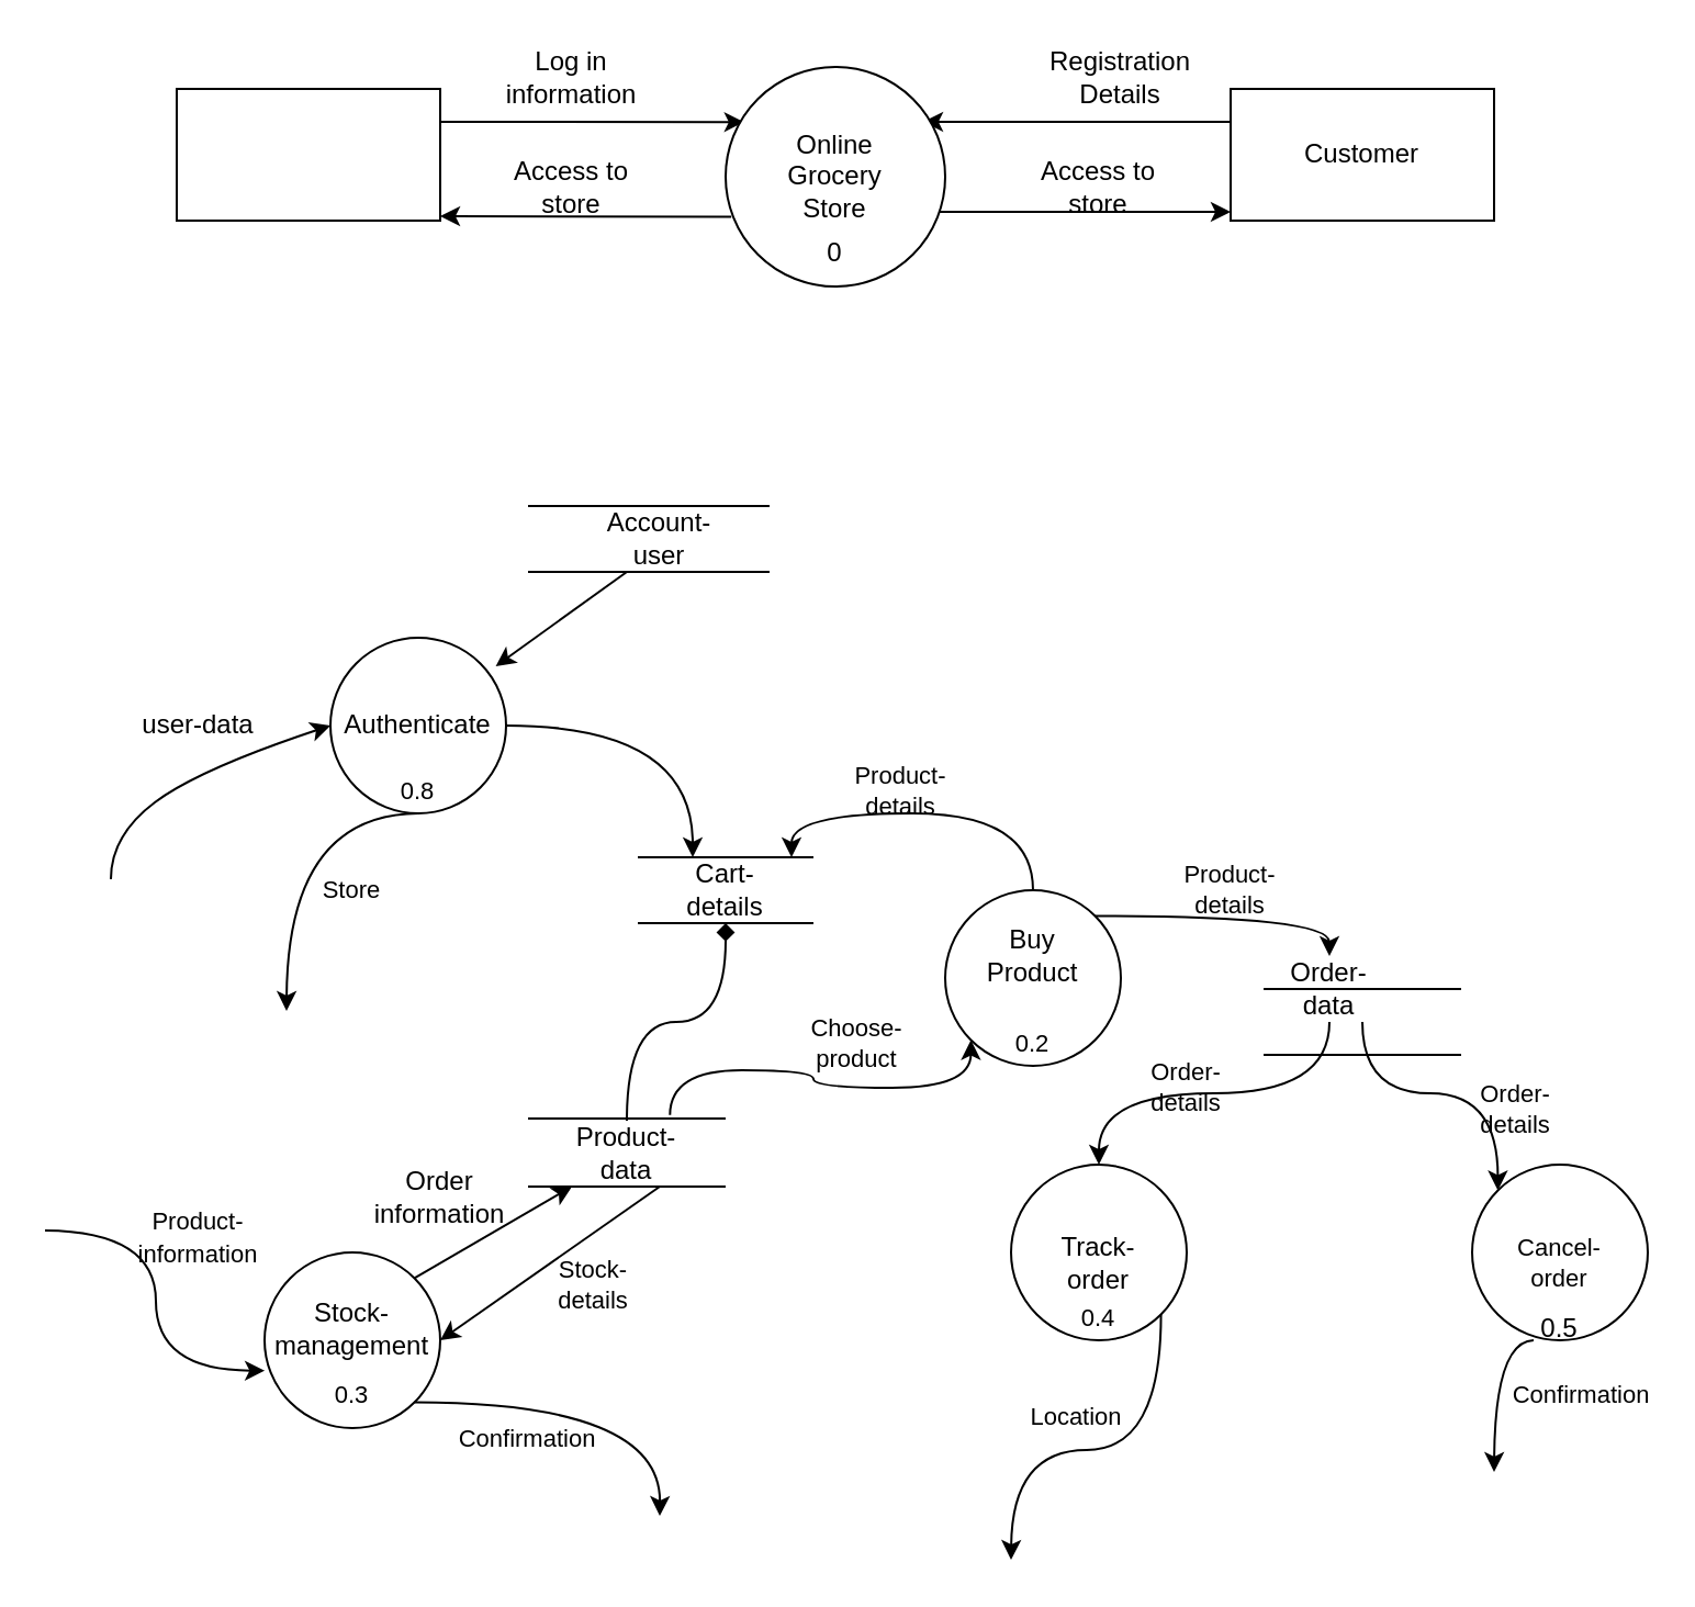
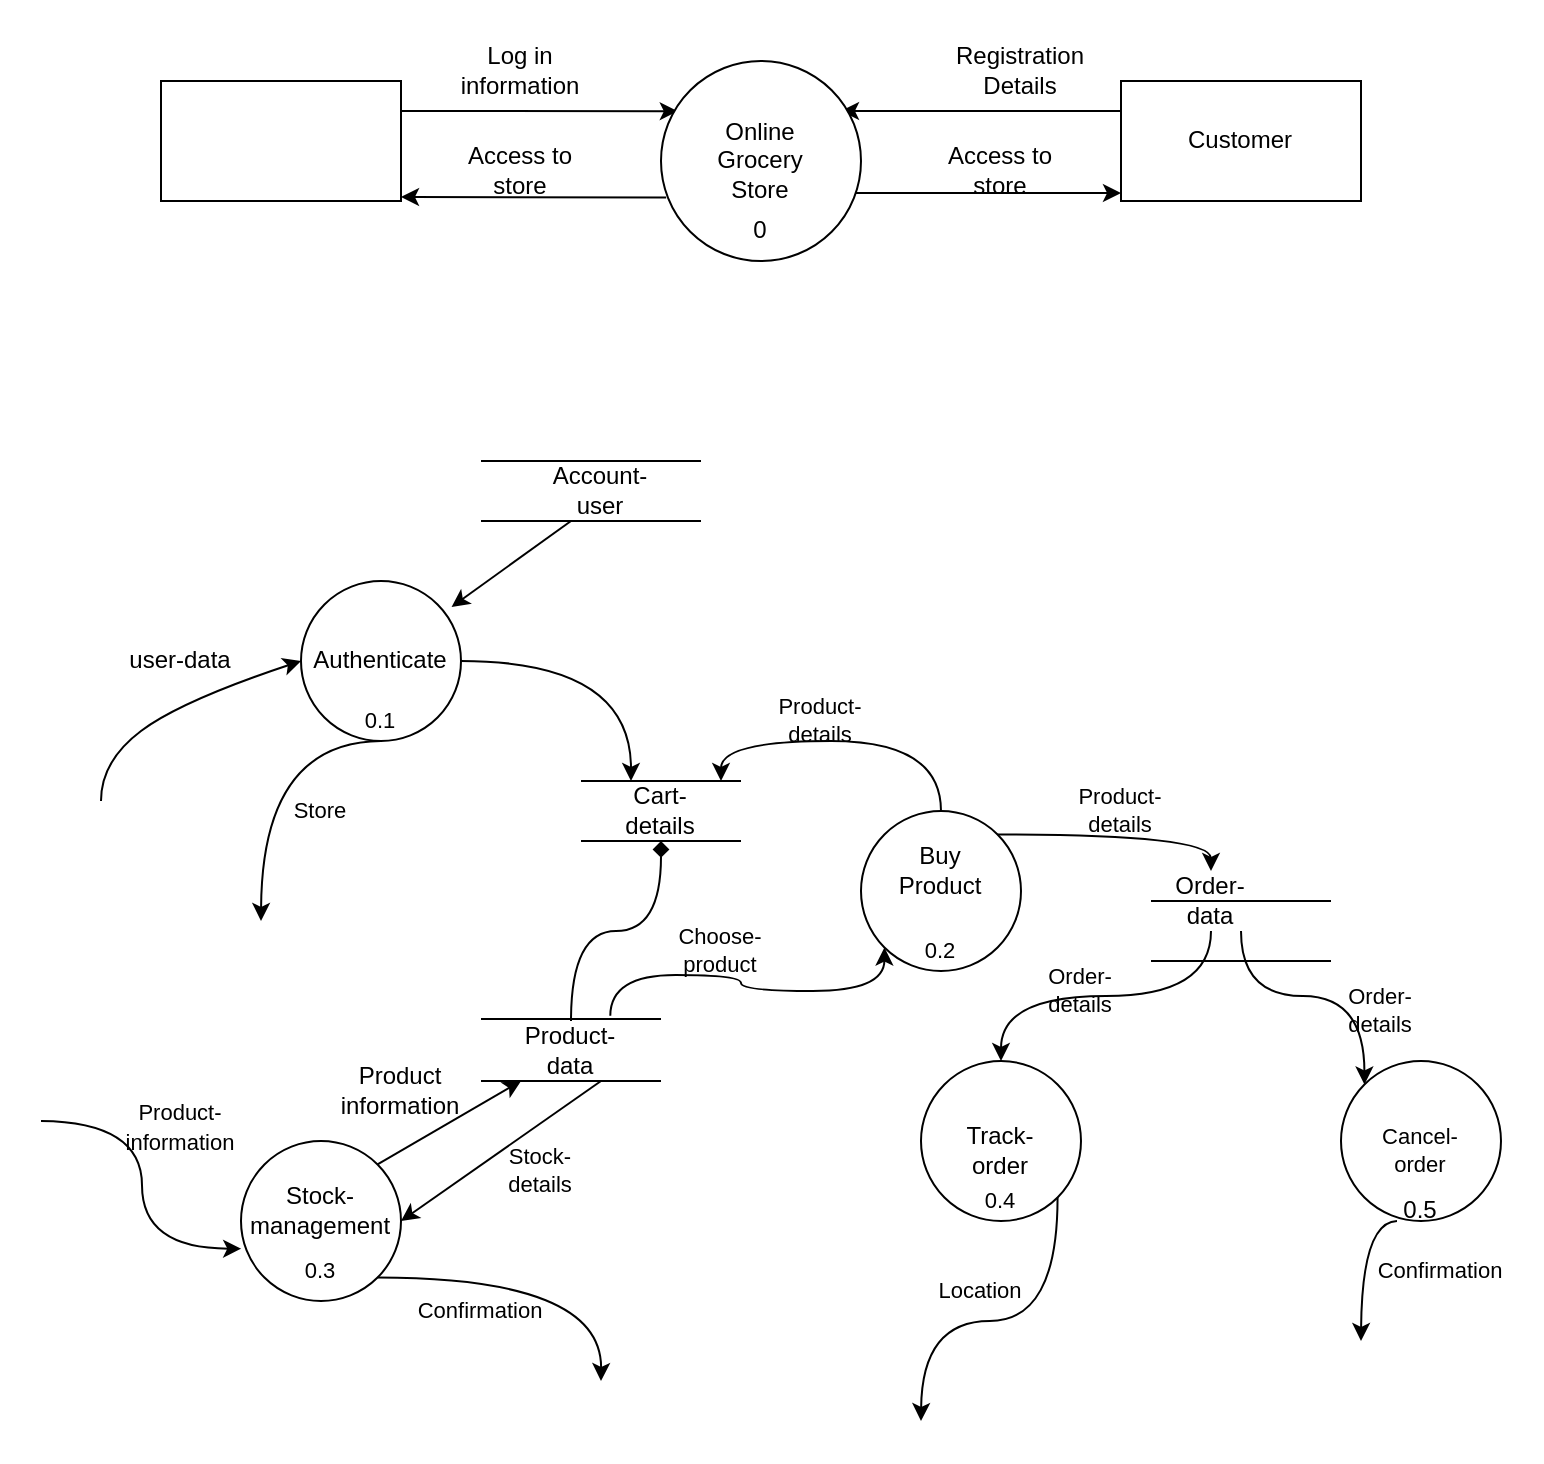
- <mxCell id="58" value="0.8" style="text;html=1;strokeColor=none;fillColor=none;align=center;verticalAlign=middle;whiteSpace=wrap;rounded=0;fontSize=11;" parent="1" vertex="1"><mxGeometry x="160" y="345" width="60" height="30" as="geometry" /></mxCell>
+ <mxCell id="58" value="0.1" style="text;html=1;strokeColor=none;fillColor=none;align=center;verticalAlign=middle;whiteSpace=wrap;rounded=0;fontSize=11;" parent="1" vertex="1"><mxGeometry x="160" y="345" width="60" height="30" as="geometry" /></mxCell>
- <mxCell id="53" value="Choose-product" style="text;html=1;strokeColor=none;fillColor=none;align=center;verticalAlign=middle;whiteSpace=wrap;rounded=0;fontSize=11;" parent="1" vertex="1"><mxGeometry x="360" y="460" width="60" height="30" as="geometry" /></mxCell>
+ <mxCell id="53" value="Choose-product" style="text;html=1;strokeColor=none;fillColor=none;align=center;verticalAlign=middle;whiteSpace=wrap;rounded=0;fontSize=11;" parent="1" vertex="1"><mxGeometry x="330" y="460" width="60" height="30" as="geometry" /></mxCell>
- <mxCell id="71" value="Order information" style="text;html=1;strokeColor=none;fillColor=none;align=center;verticalAlign=middle;whiteSpace=wrap;rounded=0;" vertex="1" parent="1"><mxGeometry x="170" y="530" width="60" height="30" as="geometry" /></mxCell>
+ <mxCell id="71" value="Product information" style="text;html=1;strokeColor=none;fillColor=none;align=center;verticalAlign=middle;whiteSpace=wrap;rounded=0;" vertex="1" parent="1"><mxGeometry x="170" y="530" width="60" height="30" as="geometry" /></mxCell>
